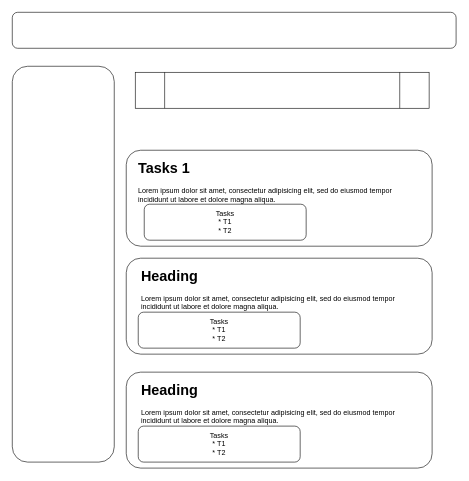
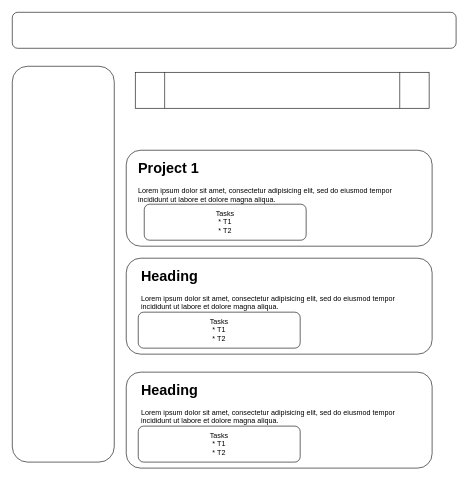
- <mxCell id="4" value="&lt;h1&gt;Tasks 1&lt;/h1&gt;&lt;p&gt;Lorem ipsum dolor sit amet, consectetur adipisicing elit, sed do eiusmod tempor incididunt ut labore et dolore magna aliqua.&lt;/p&gt;" style="text;html=1;strokeColor=none;fillColor=none;spacing=5;spacingTop=-20;whiteSpace=wrap;overflow=hidden;rounded=0;" vertex="1" parent="1"><mxGeometry x="225" y="260" width="480" height="90" as="geometry" /></mxCell>
+ <mxCell id="4" value="&lt;h1&gt;Project 1&lt;/h1&gt;&lt;p&gt;Lorem ipsum dolor sit amet, consectetur adipisicing elit, sed do eiusmod tempor incididunt ut labore et dolore magna aliqua.&lt;/p&gt;" style="text;html=1;strokeColor=none;fillColor=none;spacing=5;spacingTop=-20;whiteSpace=wrap;overflow=hidden;rounded=0;" vertex="1" parent="1"><mxGeometry x="225" y="260" width="480" height="90" as="geometry" /></mxCell>
